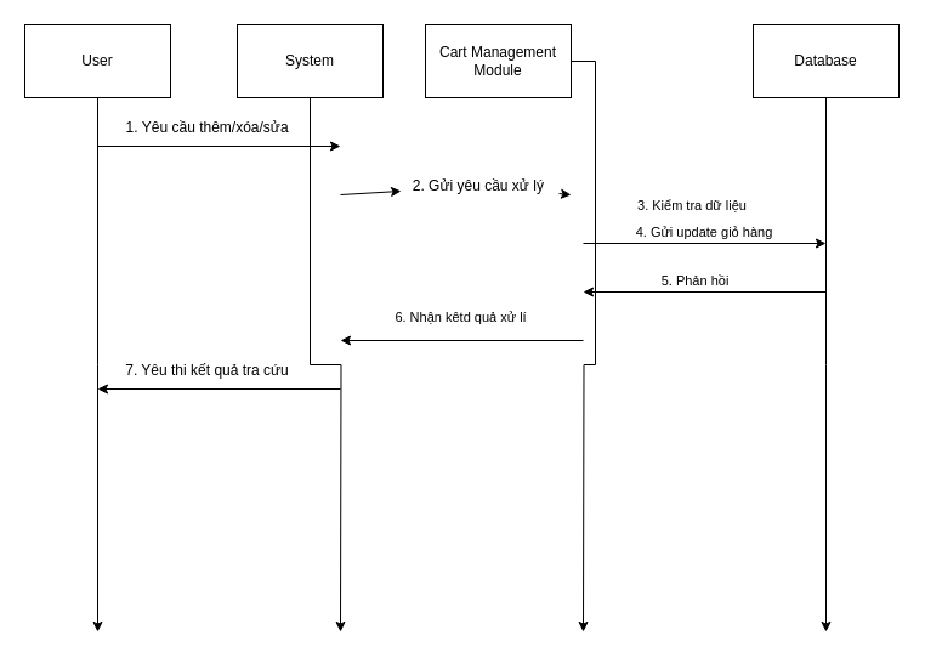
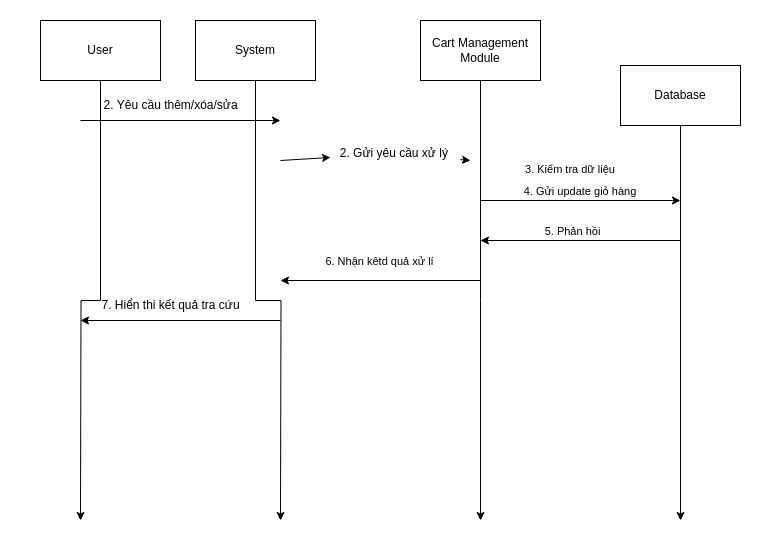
- <mxCell id="3" value="User" style="rounded=0;whiteSpace=wrap;html=1;" vertex="1" parent="1"><mxGeometry x="20" y="20" width="120" height="60" as="geometry" /></mxCell>
+ <mxCell id="3" value="User" style="rounded=0;whiteSpace=wrap;html=1;" vertex="1" parent="1"><mxGeometry x="40" y="20" width="120" height="60" as="geometry" /></mxCell>
- <mxCell id="7" value="Cart Management Module" style="rounded=0;whiteSpace=wrap;html=1;" vertex="1" parent="1"><mxGeometry x="350" y="20" width="120" height="60" as="geometry" /></mxCell>
+ <mxCell id="7" value="Cart Management Module" style="rounded=0;whiteSpace=wrap;html=1;" vertex="1" parent="1"><mxGeometry x="420" y="20" width="120" height="60" as="geometry" /></mxCell>
- <mxCell id="9" value="Database" style="rounded=0;whiteSpace=wrap;html=1;" vertex="1" parent="1"><mxGeometry x="620" y="20" width="120" height="60" as="geometry" /></mxCell>
+ <mxCell id="9" value="Database" style="rounded=0;whiteSpace=wrap;html=1;" vertex="1" parent="1"><mxGeometry x="620" y="65" width="120" height="60" as="geometry" /></mxCell>
- <mxCell id="15" value="1.&amp;nbsp;Yêu cầu thêm/xóa/sửa" style="text;html=1;align=center;verticalAlign=middle;resizable=0;points=[];autosize=1;strokeColor=none;fillColor=none;" vertex="1" parent="1"><mxGeometry x="90" y="90" width="160" height="30" as="geometry" /></mxCell>
+ <mxCell id="15" value="2.&amp;nbsp;Yêu cầu thêm/xóa/sửa" style="text;html=1;align=center;verticalAlign=middle;resizable=0;points=[];autosize=1;strokeColor=none;fillColor=none;" vertex="1" parent="1"><mxGeometry x="90" y="90" width="160" height="30" as="geometry" /></mxCell>
- <mxCell id="23" value="7. Yêu thi kết quả tra cứu" style="text;html=1;align=center;verticalAlign=middle;resizable=0;points=[];autosize=1;strokeColor=none;fillColor=none;" vertex="1" parent="1"><mxGeometry x="90" y="290" width="160" height="30" as="geometry" /></mxCell>
+ <mxCell id="23" value="7. Hiển thi kết quả tra cứu" style="text;html=1;align=center;verticalAlign=middle;resizable=0;points=[];autosize=1;strokeColor=none;fillColor=none;" vertex="1" parent="1"><mxGeometry x="90" y="290" width="160" height="30" as="geometry" /></mxCell>
